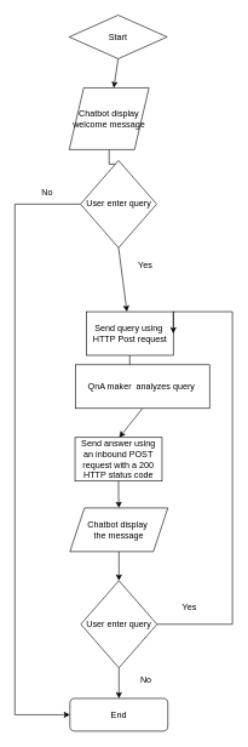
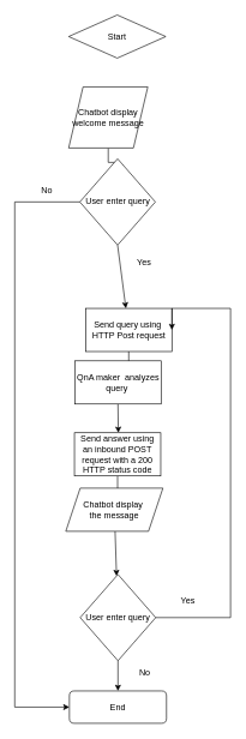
- <mxCell id="3" value="" style="endArrow=classic;html=1;rounded=0;exitX=0.5;exitY=1;exitDx=0;exitDy=0;" edge="1" parent="1" source="2" target="5"><mxGeometry width="50" height="50" relative="1" as="geometry"><mxPoint x="130" y="340" as="sourcePoint" /><mxPoint x="155" y="150" as="targetPoint" /></mxGeometry></mxCell>
- <mxCell id="12" value="QnA maker&amp;nbsp; analyzes query&amp;nbsp;" style="rounded=0;whiteSpace=wrap;html=1;" vertex="1" parent="1"><mxGeometry x="103.5" y="501" width="185" height="60" as="geometry" /></mxCell>
+ <mxCell id="12" value="QnA maker&amp;nbsp; analyzes query&amp;nbsp;" style="rounded=0;whiteSpace=wrap;html=1;" vertex="1" parent="1"><mxGeometry x="103.5" y="501" width="120" height="60" as="geometry" /></mxCell>
- <mxCell id="14" value="Chatbot display&amp;nbsp;&lt;br&gt;the message" style="shape=parallelogram;perimeter=parallelogramPerimeter;whiteSpace=wrap;html=1;fixedSize=1;" vertex="1" parent="1"><mxGeometry x="96" y="698" width="135" height="60" as="geometry" /></mxCell>
+ <mxCell id="14" value="Chatbot display&amp;nbsp;&lt;br&gt;the message" style="shape=parallelogram;perimeter=parallelogramPerimeter;whiteSpace=wrap;html=1;fixedSize=1;" vertex="1" parent="1"><mxGeometry x="91" y="678" width="135" height="60" as="geometry" /></mxCell>
